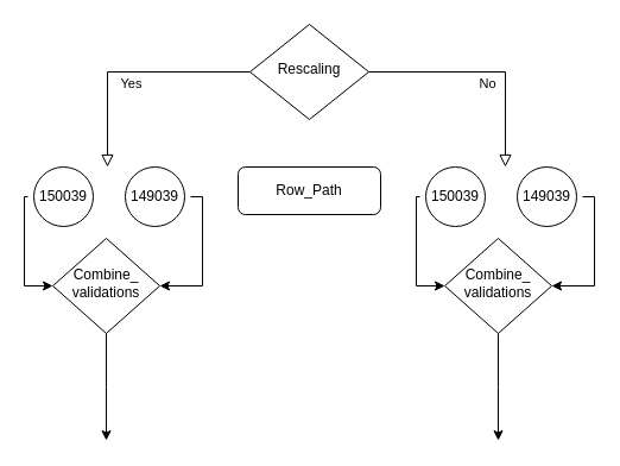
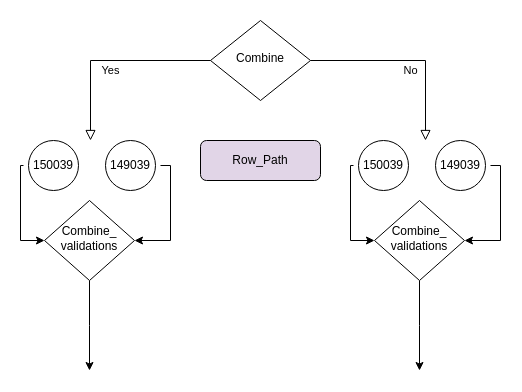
- <mxCell id="2" value="Rescaling" style="rhombus;whiteSpace=wrap;html=1;shadow=0;fontFamily=Helvetica;fontSize=12;align=center;strokeWidth=1;spacing=6;spacingTop=-4;" parent="1" vertex="1"><mxGeometry x="210" y="20" width="100" height="80" as="geometry" /></mxCell>
+ <mxCell id="2" value="Combine" style="rhombus;whiteSpace=wrap;html=1;shadow=0;fontFamily=Helvetica;fontSize=12;align=center;strokeWidth=1;spacing=6;spacingTop=-4;" parent="1" vertex="1"><mxGeometry x="210" y="20" width="100" height="80" as="geometry" /></mxCell>
- <mxCell id="4" value="Row_Path" style="rounded=1;whiteSpace=wrap;html=1;fontSize=12;glass=0;strokeWidth=1;shadow=0;" parent="1" vertex="1"><mxGeometry x="200" y="140" width="120" height="40" as="geometry" /></mxCell>
+ <mxCell id="4" value="Row_Path" style="rounded=1;whiteSpace=wrap;html=1;fontSize=12;glass=0;strokeWidth=1;shadow=0;fillColor=#e1d5e7;" parent="1" vertex="1"><mxGeometry x="200" y="140" width="120" height="40" as="geometry" /></mxCell>
